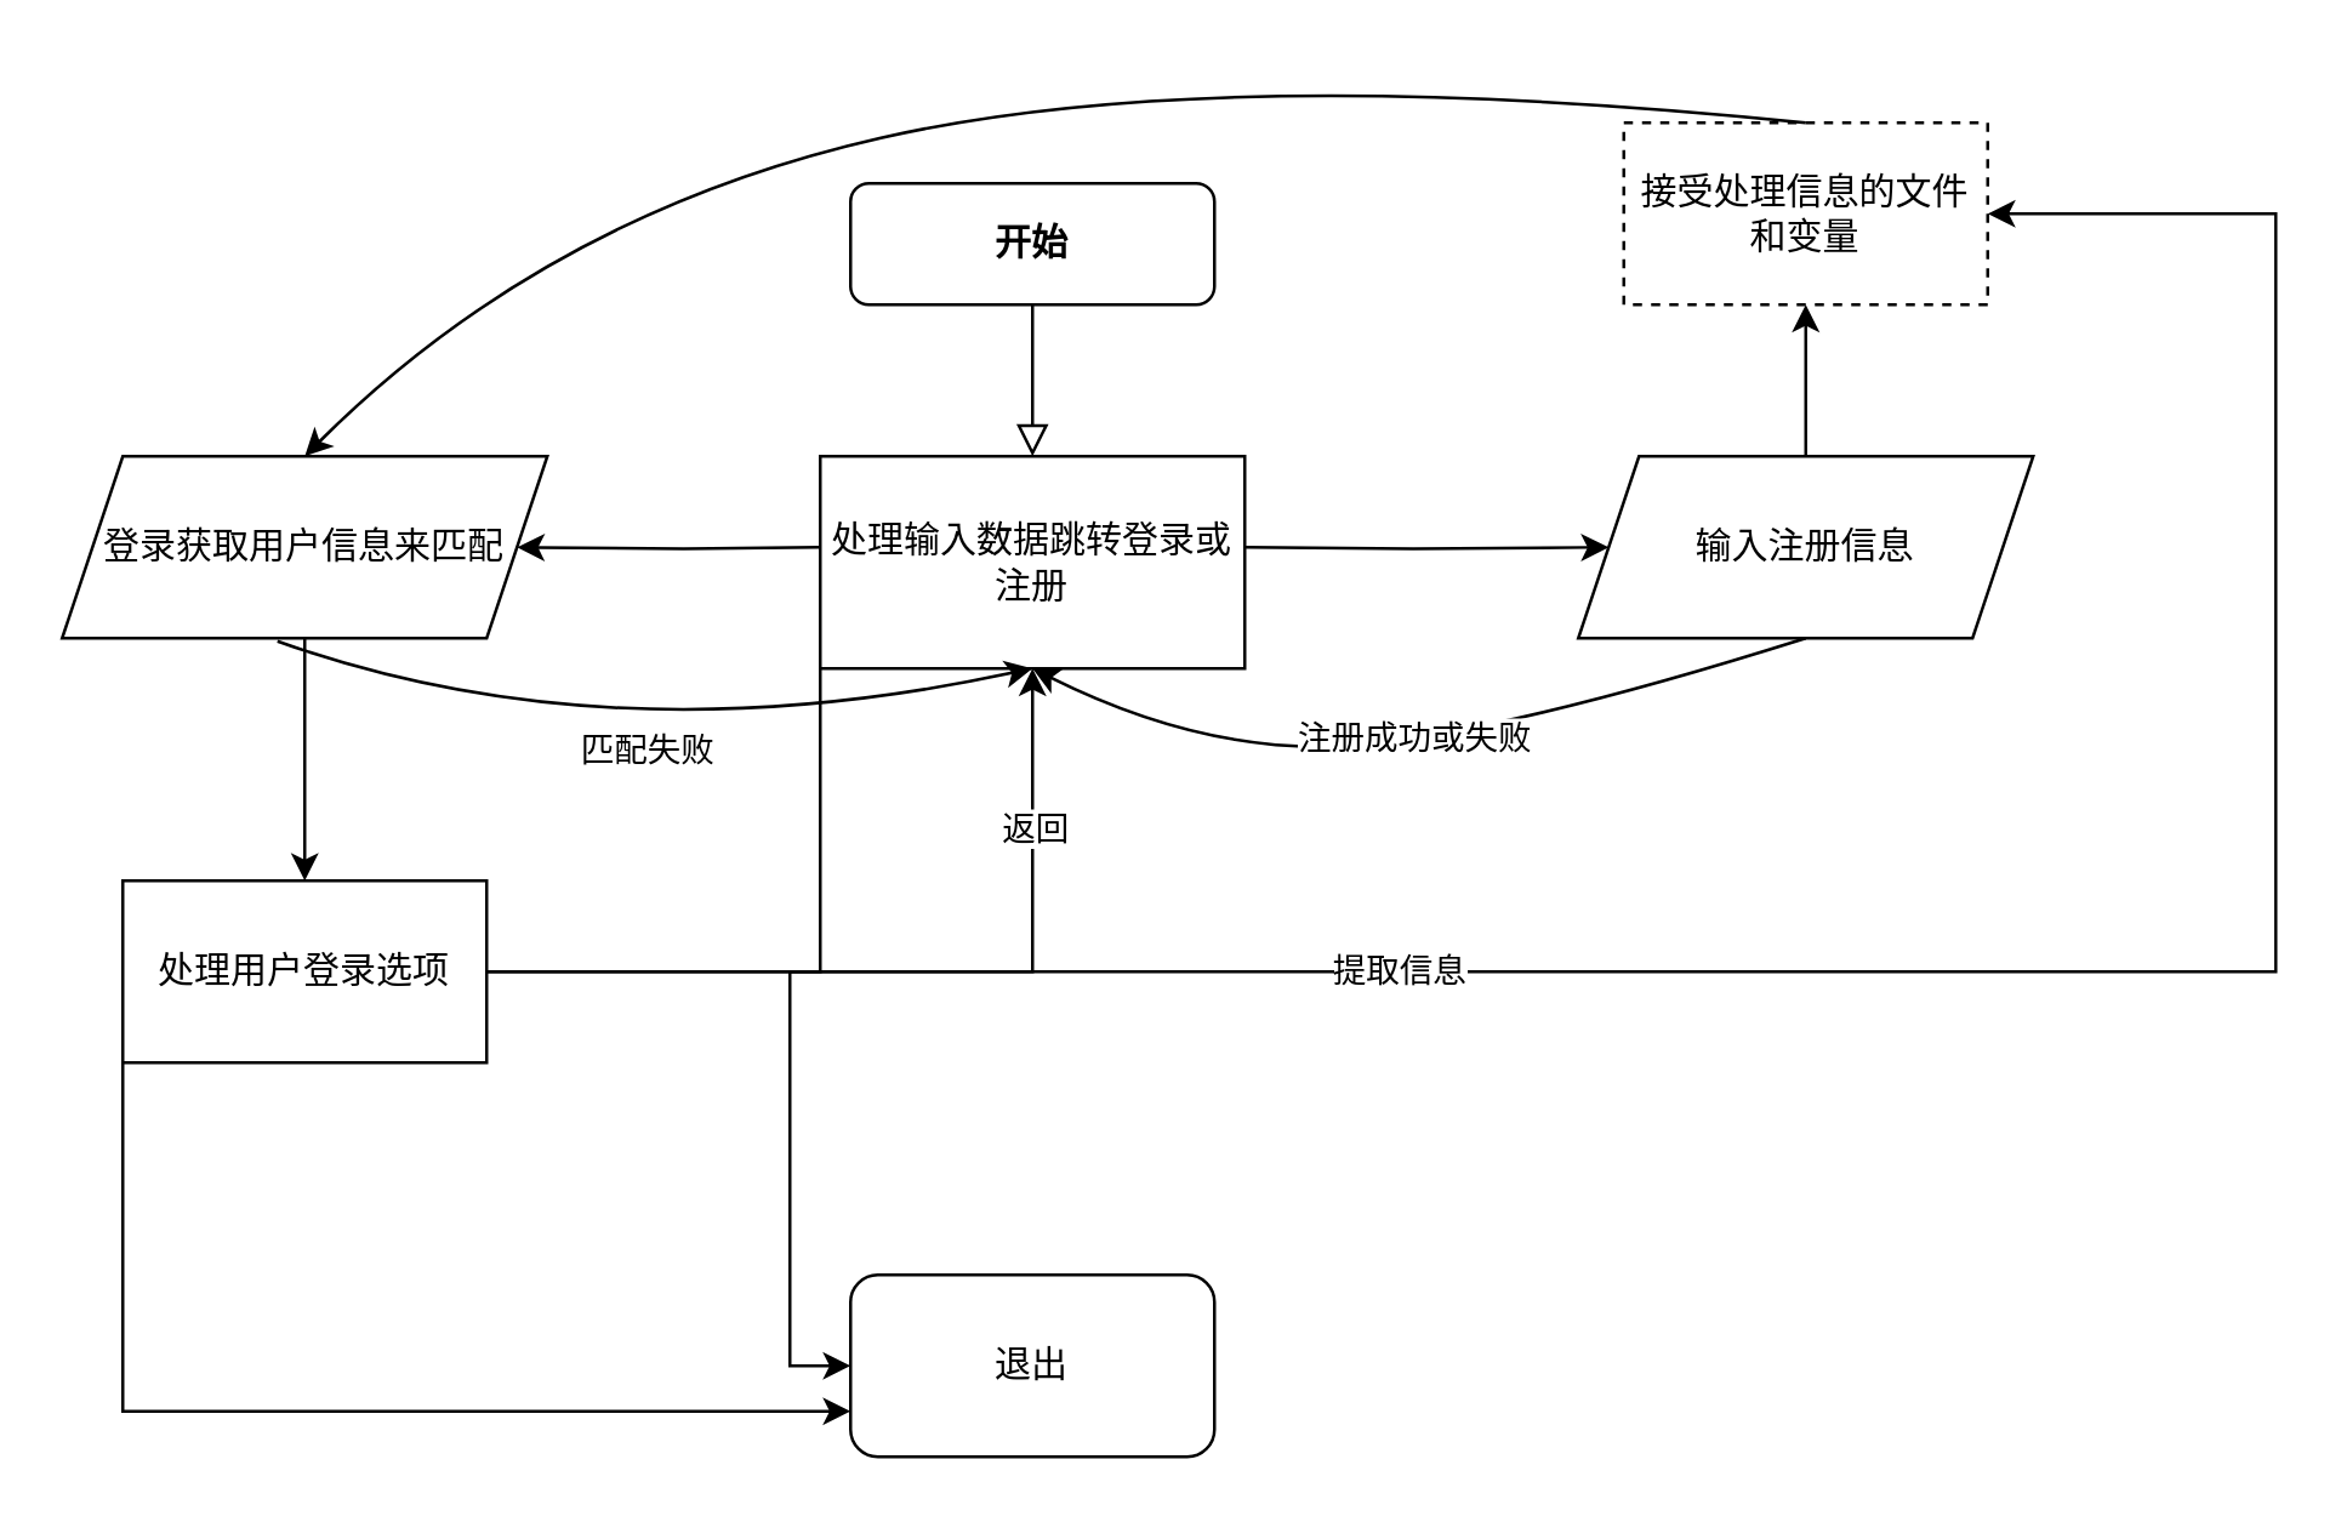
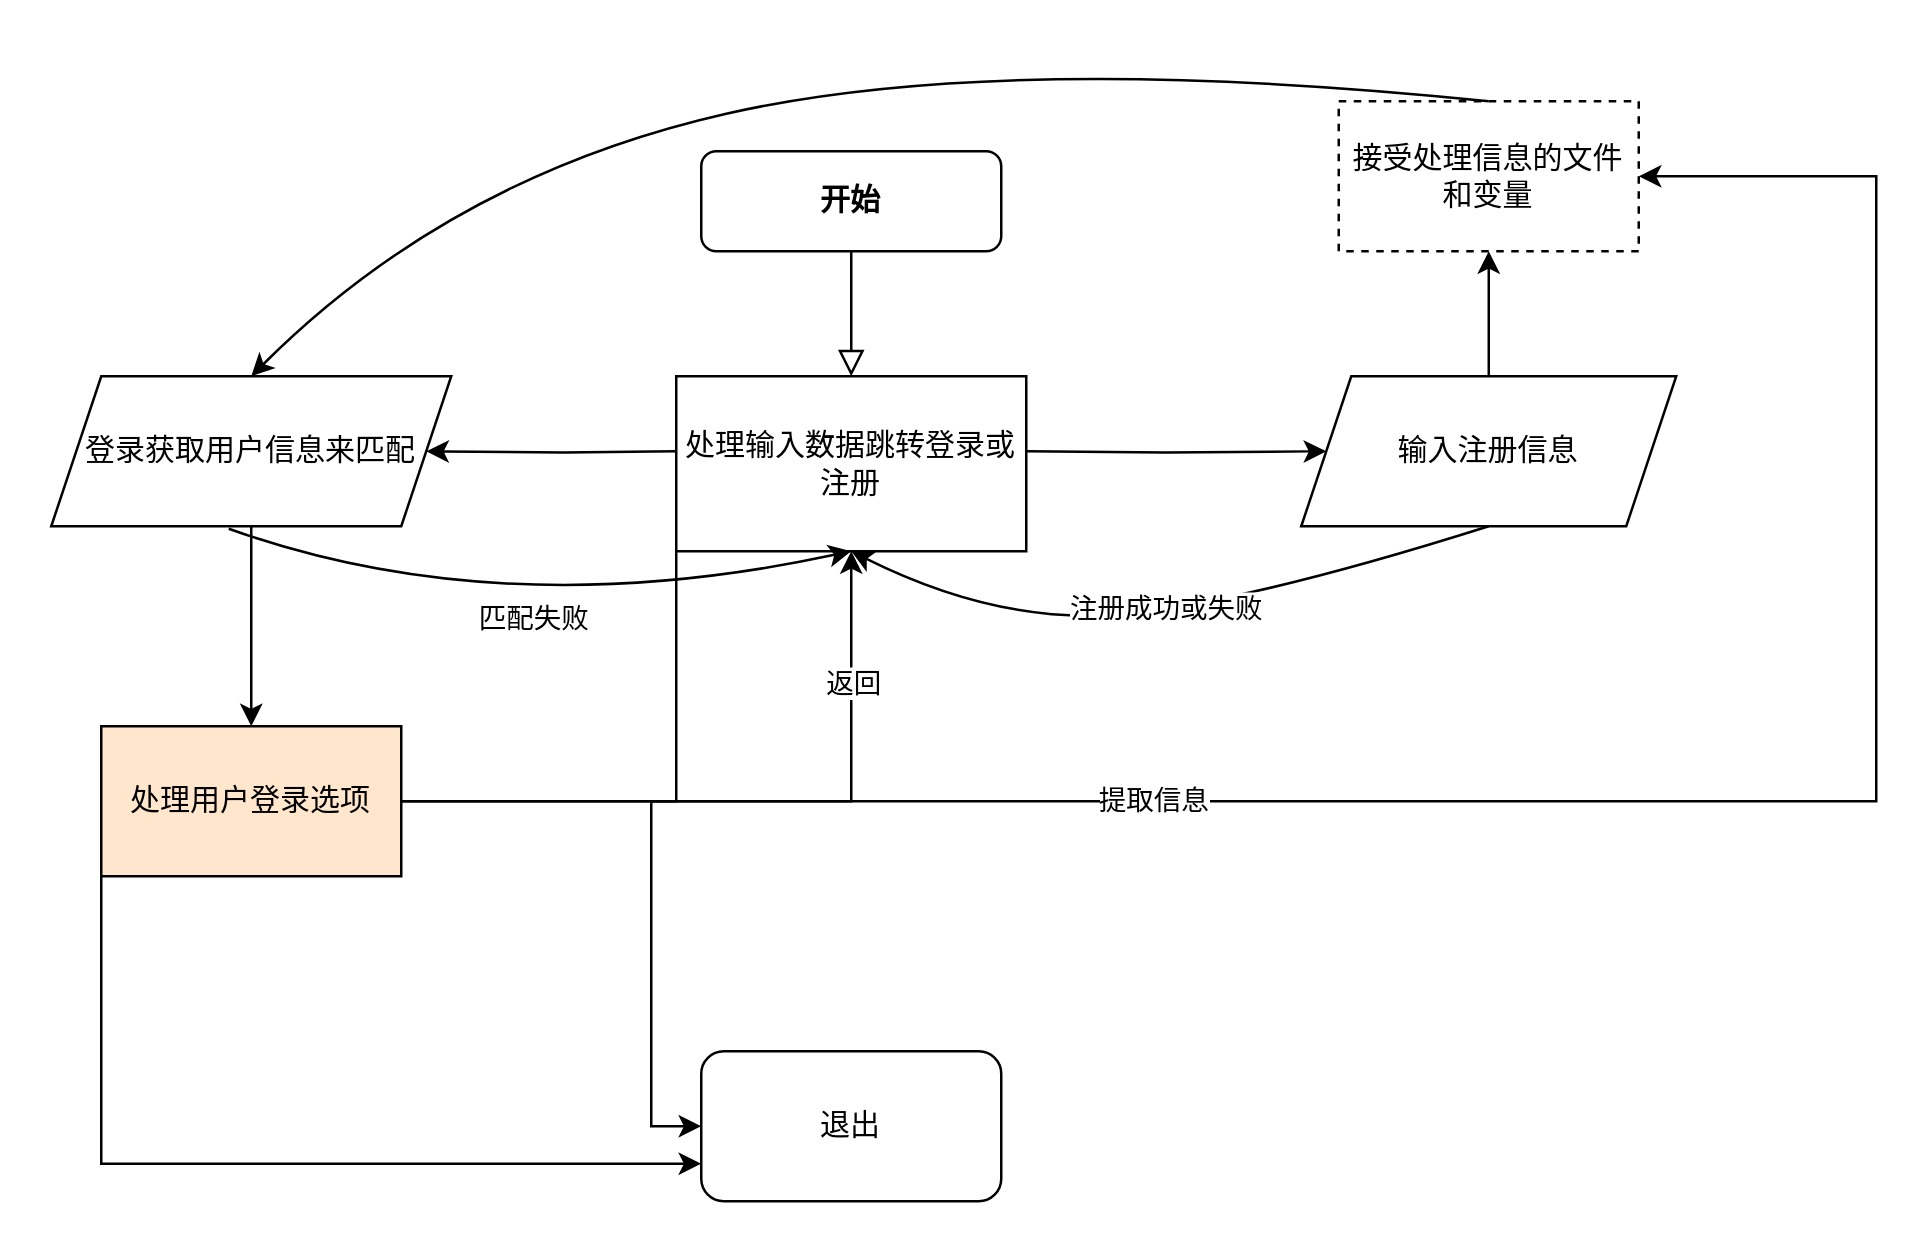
- <mxCell id="21" value="处理用户登录选项" style="whiteSpace=wrap;html=1;" vertex="1" parent="1"><mxGeometry x="40" y="290" width="120" height="60" as="geometry" /></mxCell>
+ <mxCell id="21" value="处理用户登录选项" style="whiteSpace=wrap;html=1;fillColor=#ffe6cc;" vertex="1" parent="1"><mxGeometry x="40" y="290" width="120" height="60" as="geometry" /></mxCell>
